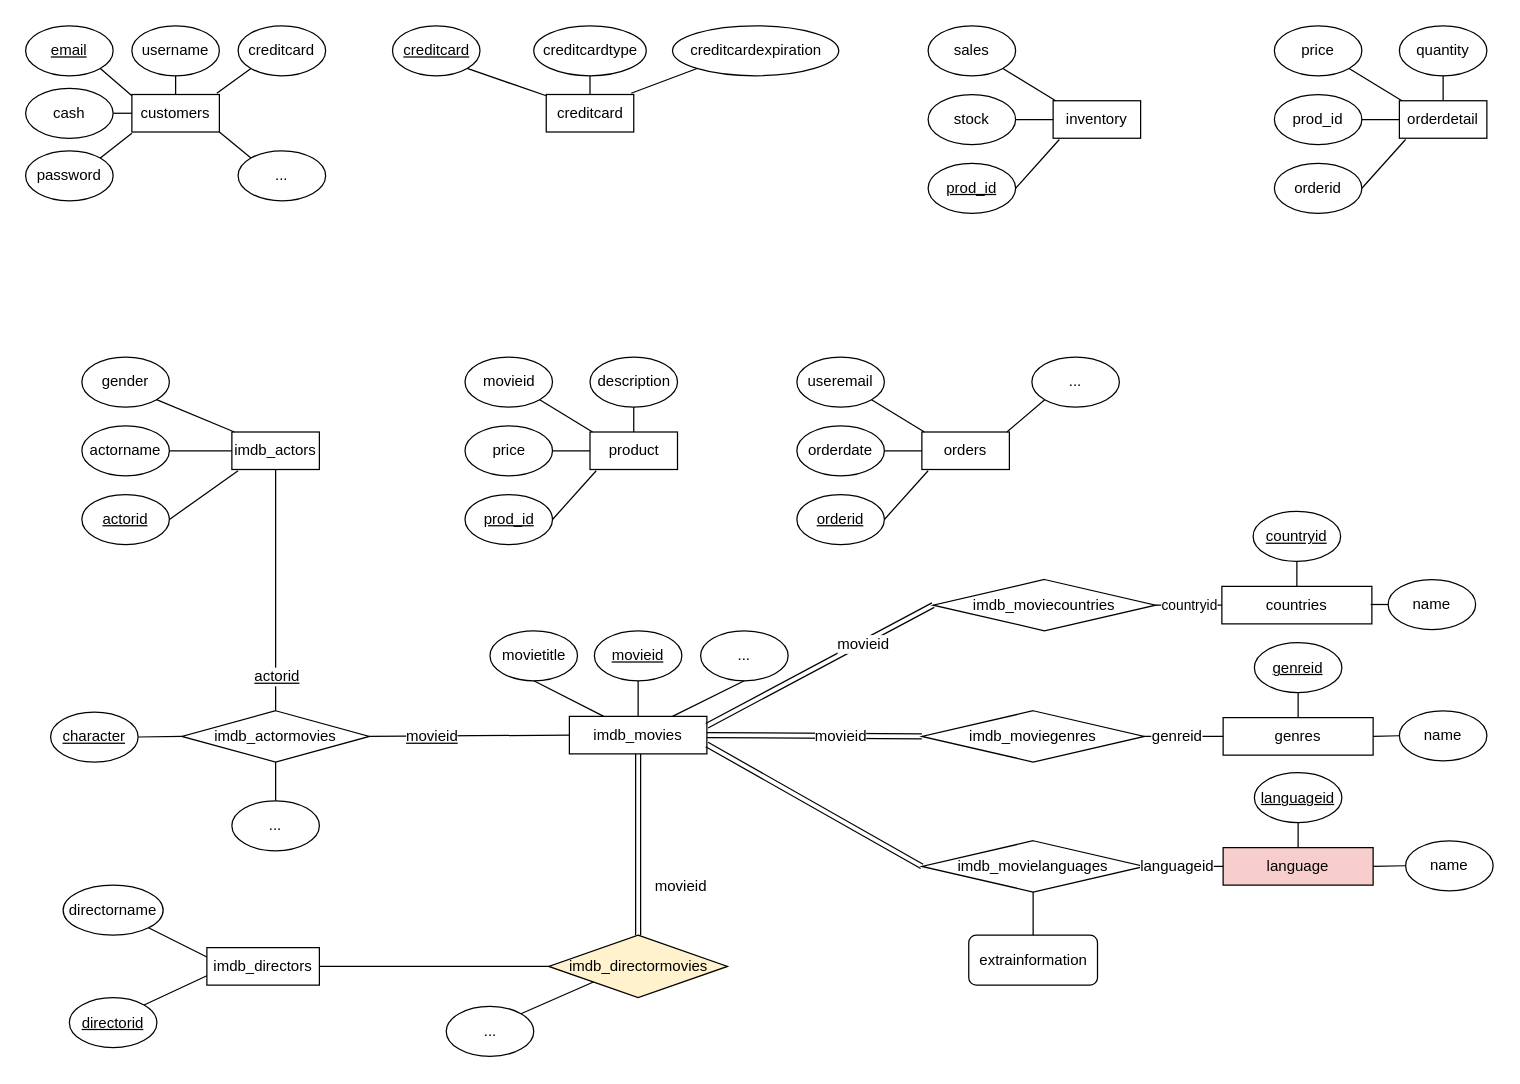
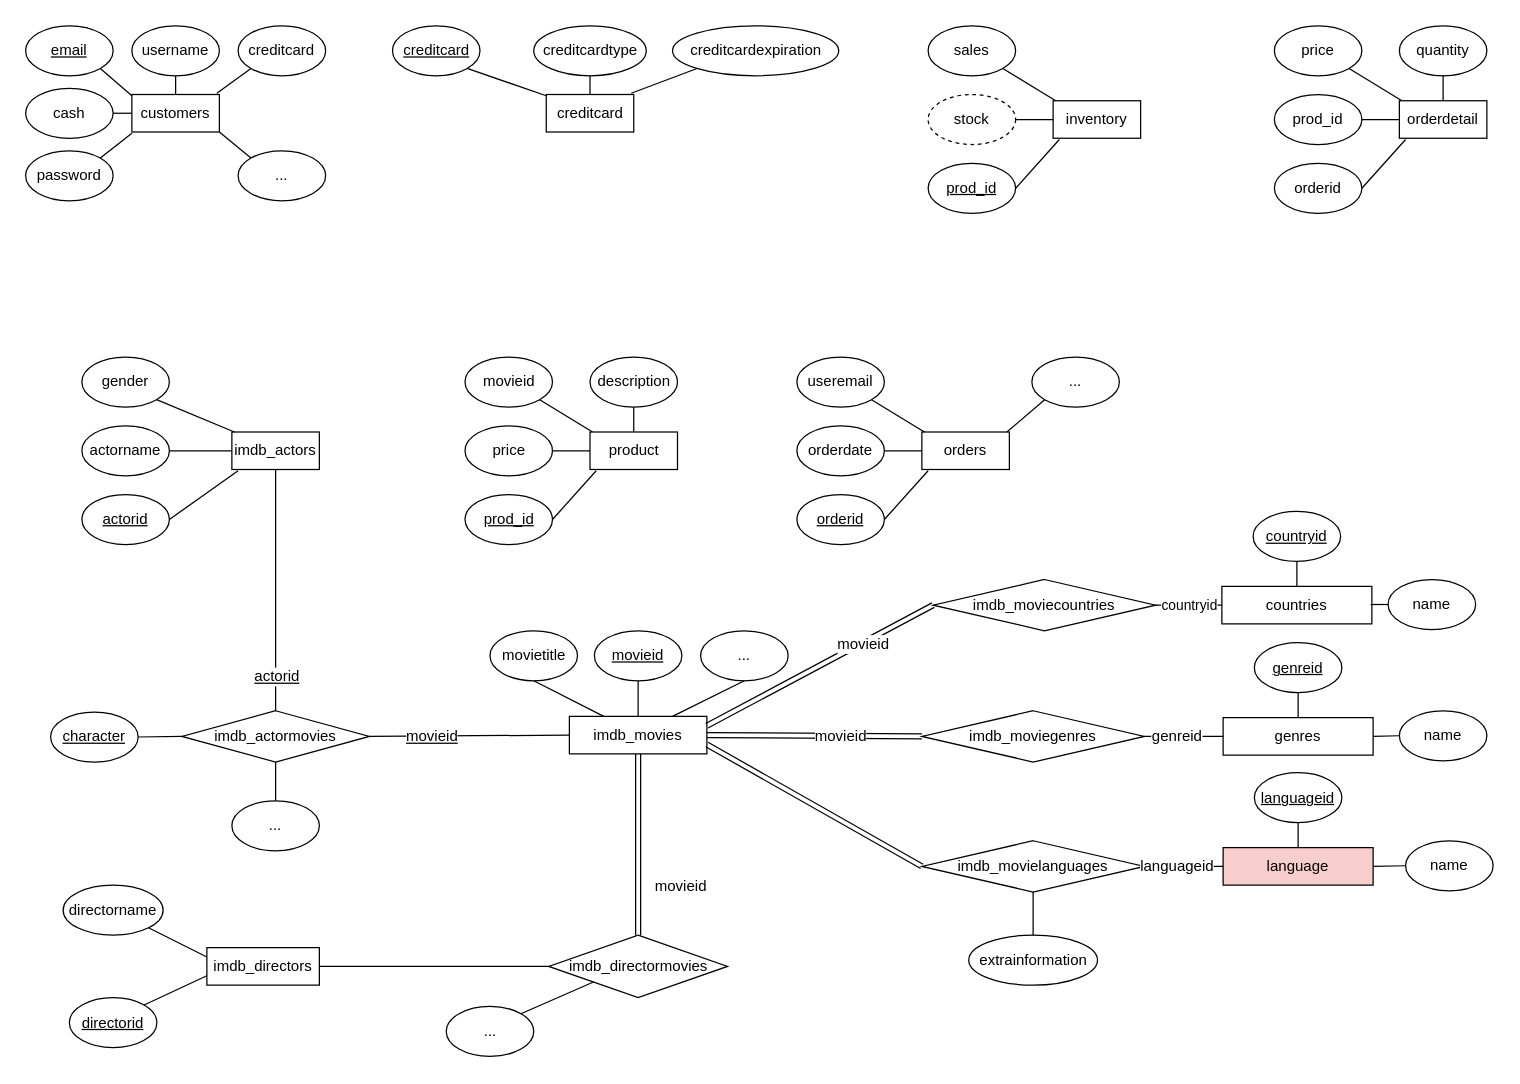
- <mxCell id="46" value="stock" style="ellipse;whiteSpace=wrap;html=1;" parent="1" vertex="1"><mxGeometry x="742" y="75" width="70" height="40" as="geometry" /></mxCell>
+ <mxCell id="46" value="stock" style="ellipse;whiteSpace=wrap;html=1;dashed=1;" parent="1" vertex="1"><mxGeometry x="742" y="75" width="70" height="40" as="geometry" /></mxCell>
- <mxCell id="116" value="extrainformation" style="whiteSpace=wrap;html=1;rounded=1;" vertex="1" parent="1"><mxGeometry x="774.5" y="747.5" width="103" height="40" as="geometry" /></mxCell>
+ <mxCell id="116" value="extrainformation" style="ellipse;whiteSpace=wrap;html=1;" vertex="1" parent="1"><mxGeometry x="774.5" y="747.5" width="103" height="40" as="geometry" /></mxCell>
- <mxCell id="38" value="imdb_directormovies" style="rhombus;whiteSpace=wrap;html=1;fillColor=#fff2cc;" parent="1" vertex="1"><mxGeometry x="438.5" y="747.5" width="143" height="50" as="geometry" /></mxCell>
+ <mxCell id="38" value="imdb_directormovies" style="rhombus;whiteSpace=wrap;html=1;" parent="1" vertex="1"><mxGeometry x="438.5" y="747.5" width="143" height="50" as="geometry" /></mxCell>
